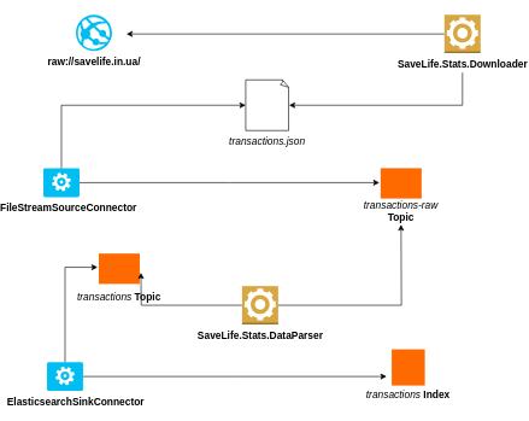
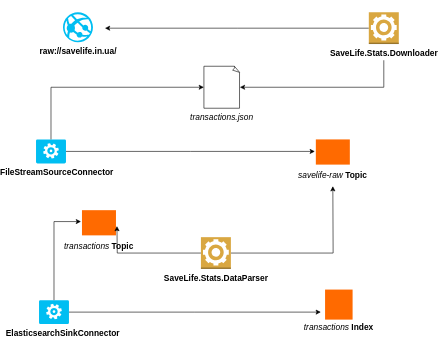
- <mxCell id="8" value="&lt;font style=&quot;font-size: 14px;&quot;&gt;&lt;i&gt;transactions-raw &lt;/i&gt;&lt;b&gt;Topic&lt;/b&gt;&lt;/font&gt;" style="text;html=1;align=center;verticalAlign=middle;whiteSpace=wrap;rounded=0;" vertex="1" parent="1"><mxGeometry x="480" y="286.5" width="120" height="10" as="geometry" /></mxCell>
+ <mxCell id="8" value="&lt;font style=&quot;font-size: 14px;&quot;&gt;&lt;i&gt;savelife-raw &lt;/i&gt;&lt;b&gt;Topic&lt;/b&gt;&lt;/font&gt;" style="text;html=1;align=center;verticalAlign=middle;whiteSpace=wrap;rounded=0;" vertex="1" parent="1"><mxGeometry x="480" y="286.5" width="120" height="10" as="geometry" /></mxCell>
